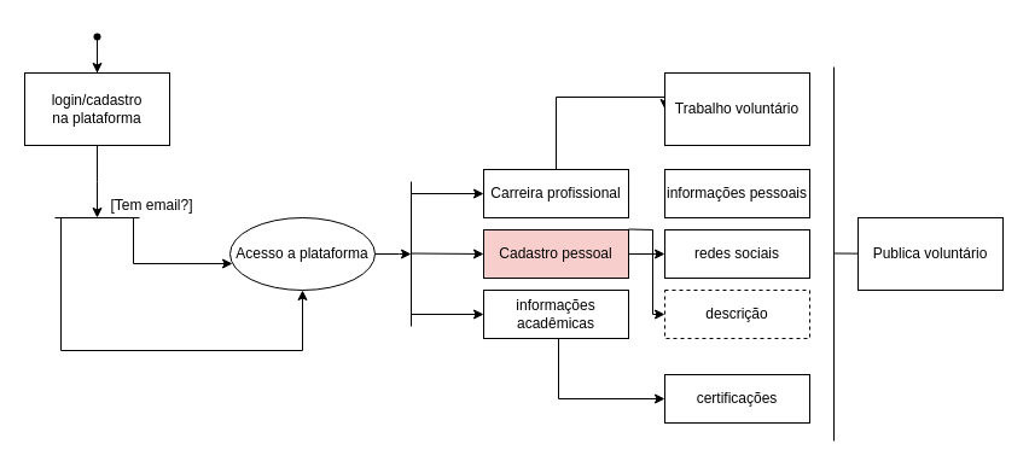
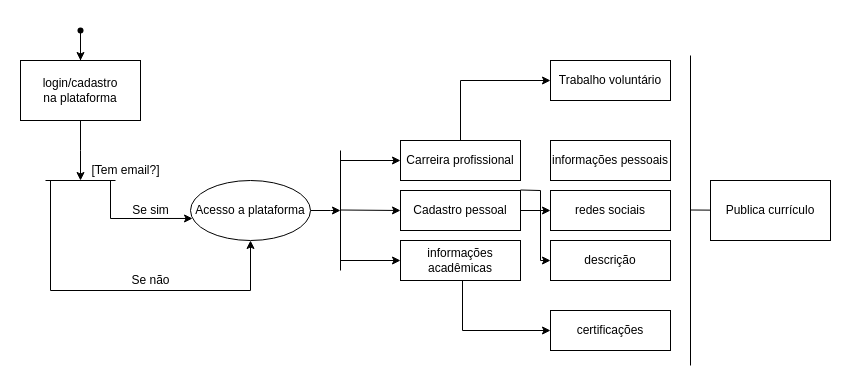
- <mxCell id="21" value="Trabalho voluntário" style="rounded=0;whiteSpace=wrap;html=1;" vertex="1" parent="1"><mxGeometry x="550" y="60" width="120" height="60" as="geometry" /></mxCell>
+ <mxCell id="21" value="Trabalho voluntário" style="rounded=0;whiteSpace=wrap;html=1;" vertex="1" parent="1"><mxGeometry x="550" y="60" width="120" height="40" as="geometry" /></mxCell>
+ <mxCell id="24" value="Se sim" style="text;html=1;align=center;verticalAlign=middle;resizable=0;points=[];autosize=1;strokeColor=none;fillColor=none;" vertex="1" parent="1"><mxGeometry x="120" y="195" width="60" height="30" as="geometry" /></mxCell>
- <mxCell id="19" value="Cadastro pessoal" style="rounded=0;whiteSpace=wrap;html=1;fillColor=#f8cecc;" vertex="1" parent="1"><mxGeometry x="400" y="190" width="120" height="40" as="geometry" /></mxCell>
+ <mxCell id="19" value="Cadastro pessoal" style="rounded=0;whiteSpace=wrap;html=1;" vertex="1" parent="1"><mxGeometry x="400" y="190" width="120" height="40" as="geometry" /></mxCell>
- <mxCell id="27" value="Publica voluntário" style="rounded=0;whiteSpace=wrap;html=1;" vertex="1" parent="1"><mxGeometry x="710" y="180" width="120" height="60" as="geometry" /></mxCell>
+ <mxCell id="27" value="Publica currículo" style="rounded=0;whiteSpace=wrap;html=1;" vertex="1" parent="1"><mxGeometry x="710" y="180" width="120" height="60" as="geometry" /></mxCell>
- <mxCell id="31" value="descrição" style="rounded=0;whiteSpace=wrap;html=1;dashed=1;" vertex="1" parent="1"><mxGeometry x="550" y="240" width="120" height="40" as="geometry" /></mxCell>
+ <mxCell id="31" value="descrição" style="rounded=0;whiteSpace=wrap;html=1;" vertex="1" parent="1"><mxGeometry x="550" y="240" width="120" height="40" as="geometry" /></mxCell>
+ <mxCell id="25" value="Se não" style="text;html=1;align=center;verticalAlign=middle;resizable=0;points=[];autosize=1;strokeColor=none;fillColor=none;" vertex="1" parent="1"><mxGeometry x="120" y="265" width="60" height="30" as="geometry" /></mxCell>
